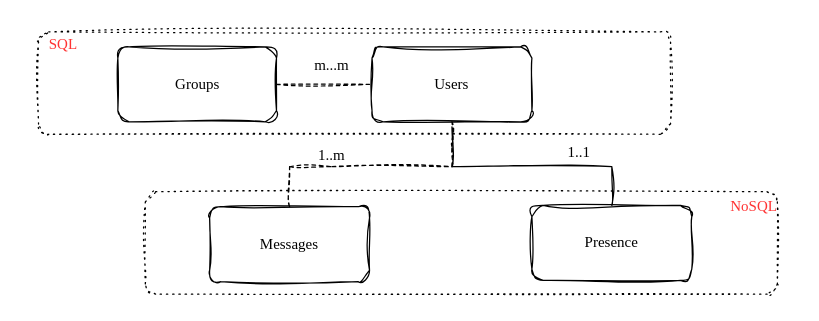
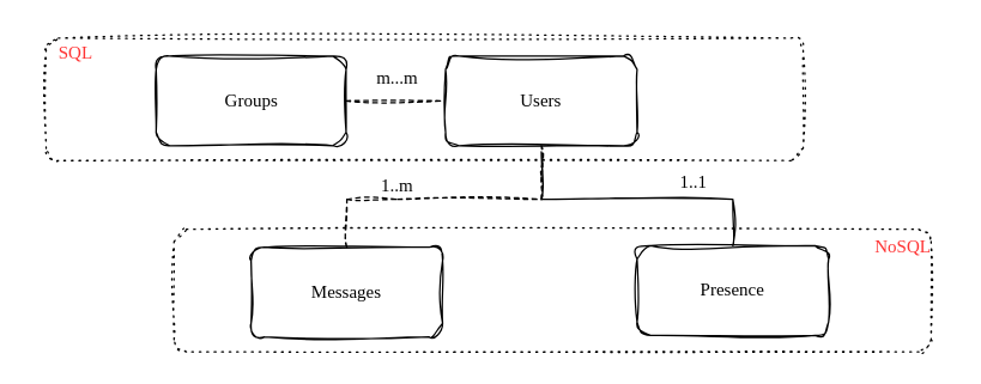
- <mxCell id="4" value="&lt;div&gt;&lt;font face=&quot;Comic Sans MS&quot;&gt;Groups&lt;/font&gt;&lt;/div&gt;" style="rounded=1;whiteSpace=wrap;html=1;sketch=1;curveFitting=1;jiggle=2;" vertex="1" parent="2"><mxGeometry x="73.5" y="17" width="127" height="60" as="geometry" /></mxCell>
+ <mxCell id="4" value="&lt;div&gt;&lt;font face=&quot;Comic Sans MS&quot;&gt;Groups&lt;/font&gt;&lt;/div&gt;" style="rounded=1;whiteSpace=wrap;html=1;sketch=1;curveFitting=1;jiggle=2;" vertex="1" parent="2"><mxGeometry x="83.5" y="17" width="127" height="60" as="geometry" /></mxCell>
